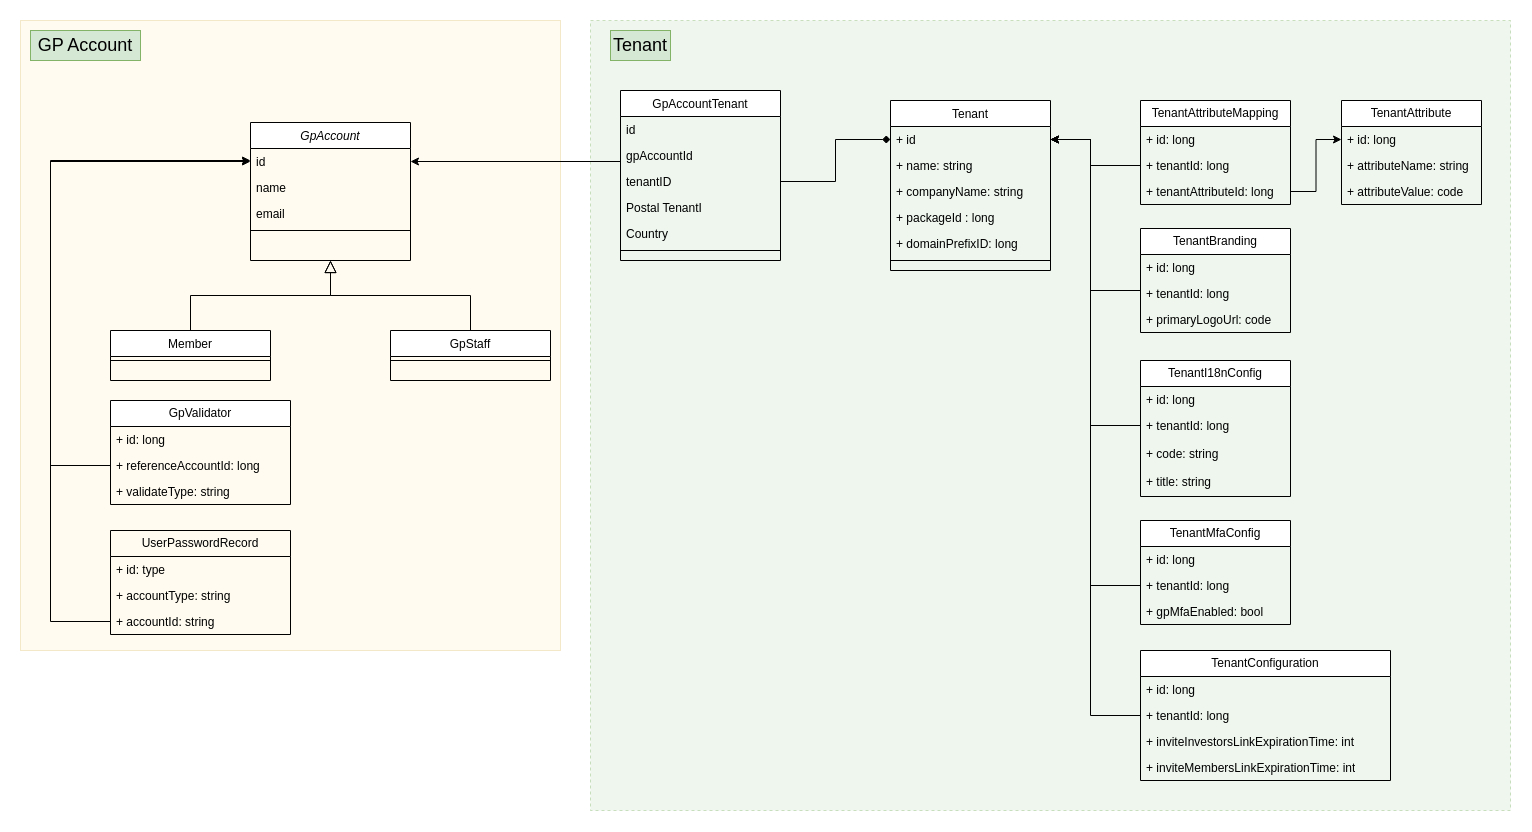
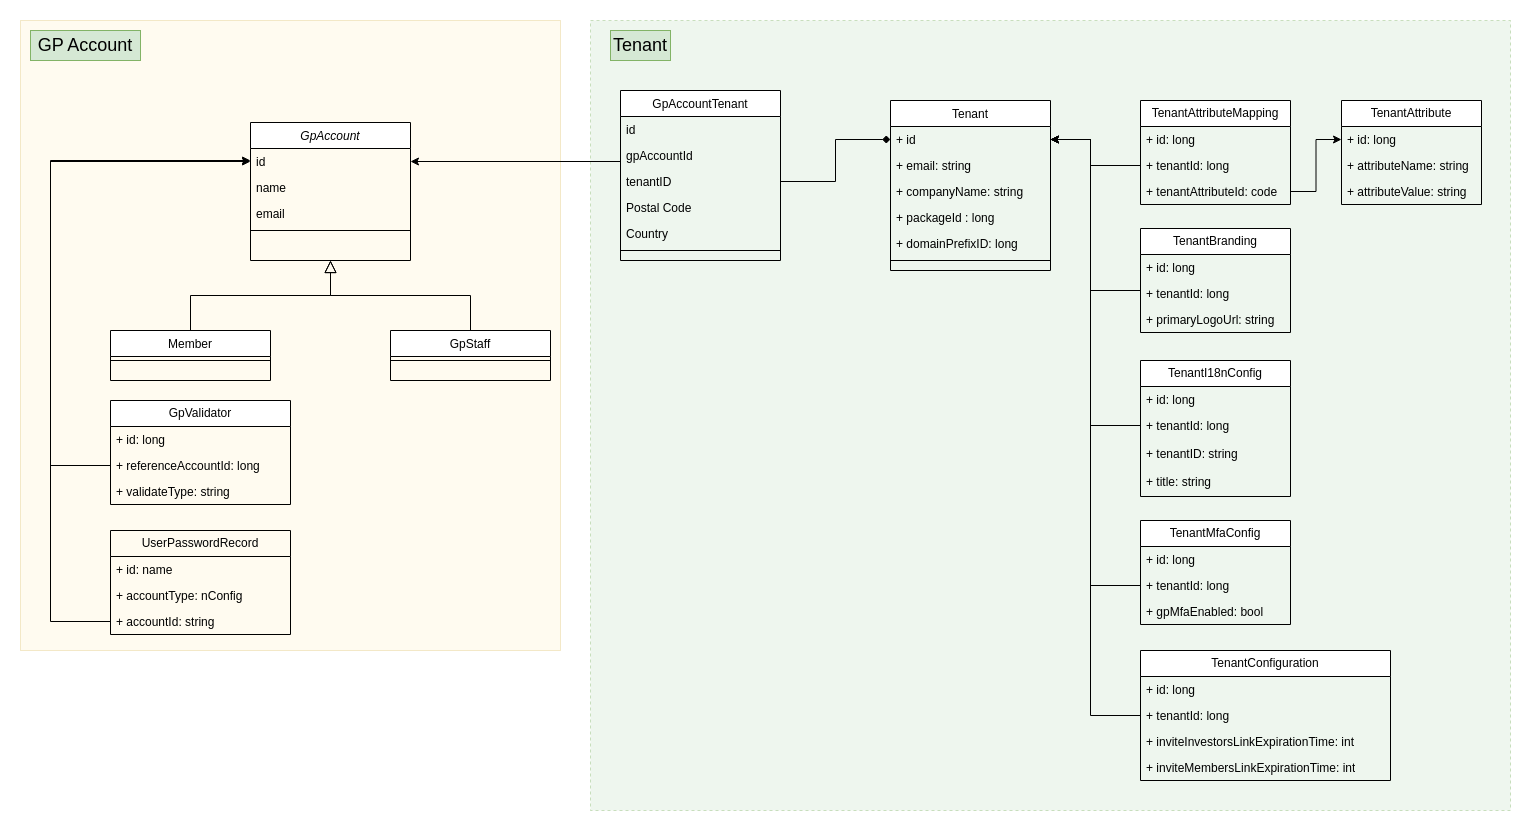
- <mxCell id="24" value="+ name: string" style="text;align=left;verticalAlign=top;spacingLeft=4;spacingRight=4;overflow=hidden;rotatable=0;points=[[0,0.5],[1,0.5]];portConstraint=eastwest;rounded=0;shadow=0;html=0;" vertex="1" parent="22"><mxGeometry y="52" width="160" height="26" as="geometry" /></mxCell>
+ <mxCell id="24" value="+ email: string" style="text;align=left;verticalAlign=top;spacingLeft=4;spacingRight=4;overflow=hidden;rotatable=0;points=[[0,0.5],[1,0.5]];portConstraint=eastwest;rounded=0;shadow=0;html=0;" vertex="1" parent="22"><mxGeometry y="52" width="160" height="26" as="geometry" /></mxCell>
- <mxCell id="38" value="+ tenantAttributeId: long" style="text;strokeColor=none;fillColor=none;align=left;verticalAlign=top;spacingLeft=4;spacingRight=4;overflow=hidden;rotatable=0;points=[[0,0.5],[1,0.5]];portConstraint=eastwest;whiteSpace=wrap;html=1;" vertex="1" parent="35"><mxGeometry y="78" width="150" height="26" as="geometry" /></mxCell>
+ <mxCell id="38" value="+ tenantAttributeId: code" style="text;strokeColor=none;fillColor=none;align=left;verticalAlign=top;spacingLeft=4;spacingRight=4;overflow=hidden;rotatable=0;points=[[0,0.5],[1,0.5]];portConstraint=eastwest;whiteSpace=wrap;html=1;" vertex="1" parent="35"><mxGeometry y="78" width="150" height="26" as="geometry" /></mxCell>
- <mxCell id="34" value="+ attributeValue: code" style="text;strokeColor=none;fillColor=none;align=left;verticalAlign=top;spacingLeft=4;spacingRight=4;overflow=hidden;rotatable=0;points=[[0,0.5],[1,0.5]];portConstraint=eastwest;whiteSpace=wrap;html=1;" vertex="1" parent="31"><mxGeometry y="78" width="140" height="26" as="geometry" /></mxCell>
+ <mxCell id="34" value="+ attributeValue: string" style="text;strokeColor=none;fillColor=none;align=left;verticalAlign=top;spacingLeft=4;spacingRight=4;overflow=hidden;rotatable=0;points=[[0,0.5],[1,0.5]];portConstraint=eastwest;whiteSpace=wrap;html=1;" vertex="1" parent="31"><mxGeometry y="78" width="140" height="26" as="geometry" /></mxCell>
- <mxCell id="19" value="Postal TenantI" style="text;align=left;verticalAlign=top;spacingLeft=4;spacingRight=4;overflow=hidden;rotatable=0;points=[[0,0.5],[1,0.5]];portConstraint=eastwest;rounded=0;shadow=0;html=0;" parent="15" vertex="1"><mxGeometry y="104" width="160" height="26" as="geometry" /></mxCell>
+ <mxCell id="19" value="Postal Code" style="text;align=left;verticalAlign=top;spacingLeft=4;spacingRight=4;overflow=hidden;rotatable=0;points=[[0,0.5],[1,0.5]];portConstraint=eastwest;rounded=0;shadow=0;html=0;" parent="15" vertex="1"><mxGeometry y="104" width="160" height="26" as="geometry" /></mxCell>
- <mxCell id="45" value="+ primaryLogoUrl: code" style="text;strokeColor=none;fillColor=none;align=left;verticalAlign=top;spacingLeft=4;spacingRight=4;overflow=hidden;rotatable=0;points=[[0,0.5],[1,0.5]];portConstraint=eastwest;whiteSpace=wrap;html=1;" vertex="1" parent="42"><mxGeometry y="78" width="150" height="26" as="geometry" /></mxCell>
+ <mxCell id="45" value="+ primaryLogoUrl: string" style="text;strokeColor=none;fillColor=none;align=left;verticalAlign=top;spacingLeft=4;spacingRight=4;overflow=hidden;rotatable=0;points=[[0,0.5],[1,0.5]];portConstraint=eastwest;whiteSpace=wrap;html=1;" vertex="1" parent="42"><mxGeometry y="78" width="150" height="26" as="geometry" /></mxCell>
- <mxCell id="49" value="+ code: string" style="text;strokeColor=none;fillColor=none;align=left;verticalAlign=top;spacingLeft=4;spacingRight=4;overflow=hidden;rotatable=0;points=[[0,0.5],[1,0.5]];portConstraint=eastwest;whiteSpace=wrap;html=1;" vertex="1" parent="46"><mxGeometry y="80" width="150" height="28" as="geometry" /></mxCell>
+ <mxCell id="49" value="+ tenantID: string" style="text;strokeColor=none;fillColor=none;align=left;verticalAlign=top;spacingLeft=4;spacingRight=4;overflow=hidden;rotatable=0;points=[[0,0.5],[1,0.5]];portConstraint=eastwest;whiteSpace=wrap;html=1;" vertex="1" parent="46"><mxGeometry y="80" width="150" height="28" as="geometry" /></mxCell>
- <mxCell id="71" value="+ id: type" style="text;strokeColor=none;fillColor=none;align=left;verticalAlign=top;spacingLeft=4;spacingRight=4;overflow=hidden;rotatable=0;points=[[0,0.5],[1,0.5]];portConstraint=eastwest;whiteSpace=wrap;html=1;" vertex="1" parent="70"><mxGeometry y="26" width="180" height="26" as="geometry" /></mxCell>
+ <mxCell id="71" value="+ id: name" style="text;strokeColor=none;fillColor=none;align=left;verticalAlign=top;spacingLeft=4;spacingRight=4;overflow=hidden;rotatable=0;points=[[0,0.5],[1,0.5]];portConstraint=eastwest;whiteSpace=wrap;html=1;" vertex="1" parent="70"><mxGeometry y="26" width="180" height="26" as="geometry" /></mxCell>
- <mxCell id="72" value="+ accountType: string" style="text;strokeColor=none;fillColor=none;align=left;verticalAlign=top;spacingLeft=4;spacingRight=4;overflow=hidden;rotatable=0;points=[[0,0.5],[1,0.5]];portConstraint=eastwest;whiteSpace=wrap;html=1;" vertex="1" parent="70"><mxGeometry y="52" width="180" height="26" as="geometry" /></mxCell>
+ <mxCell id="72" value="+ accountType: nConfig" style="text;strokeColor=none;fillColor=none;align=left;verticalAlign=top;spacingLeft=4;spacingRight=4;overflow=hidden;rotatable=0;points=[[0,0.5],[1,0.5]];portConstraint=eastwest;whiteSpace=wrap;html=1;" vertex="1" parent="70"><mxGeometry y="52" width="180" height="26" as="geometry" /></mxCell>
